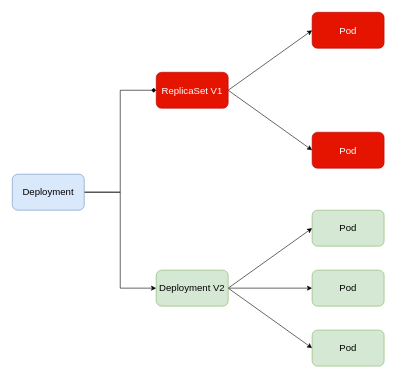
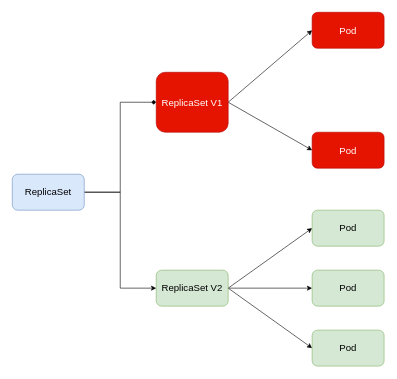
- <mxCell id="7" value="ReplicaSet V1" style="rounded=1;whiteSpace=wrap;html=1;fontSize=16;fillColor=#e51400;strokeColor=#B20000;fontColor=#ffffff;" vertex="1" parent="1"><mxGeometry x="260" y="120" width="120" height="60" as="geometry" /></mxCell>
+ <mxCell id="7" value="ReplicaSet V1" style="rounded=1;whiteSpace=wrap;html=1;fontSize=16;fillColor=#e51400;strokeColor=#B20000;fontColor=#ffffff;" vertex="1" parent="1"><mxGeometry x="260" y="120" width="120" height="100" as="geometry" /></mxCell>
- <mxCell id="4" value="Deployment" style="rounded=1;whiteSpace=wrap;html=1;fontSize=16;labelBackgroundColor=none;fillColor=#dae8fc;strokeColor=#6c8ebf;" vertex="1" parent="1"><mxGeometry x="20" y="290" width="120" height="60" as="geometry" /></mxCell>
+ <mxCell id="4" value="ReplicaSet" style="rounded=1;whiteSpace=wrap;html=1;fontSize=16;labelBackgroundColor=none;fillColor=#dae8fc;strokeColor=#6c8ebf;" vertex="1" parent="1"><mxGeometry x="20" y="290" width="120" height="60" as="geometry" /></mxCell>
- <mxCell id="11" value="Deployment V2" style="rounded=1;whiteSpace=wrap;html=1;fontSize=16;fillColor=#d5e8d4;strokeColor=#82b366;" vertex="1" parent="1"><mxGeometry x="260" y="450" width="120" height="60" as="geometry" /></mxCell>
+ <mxCell id="11" value="ReplicaSet V2" style="rounded=1;whiteSpace=wrap;html=1;fontSize=16;fillColor=#d5e8d4;strokeColor=#82b366;" vertex="1" parent="1"><mxGeometry x="260" y="450" width="120" height="60" as="geometry" /></mxCell>
